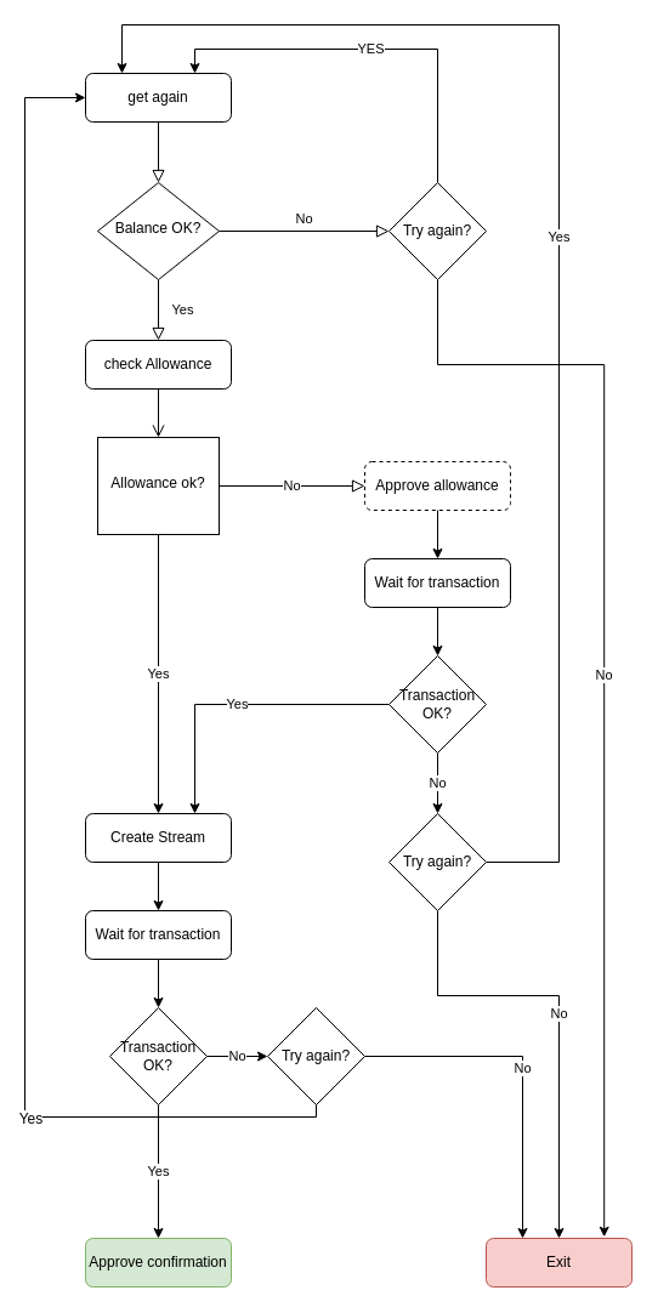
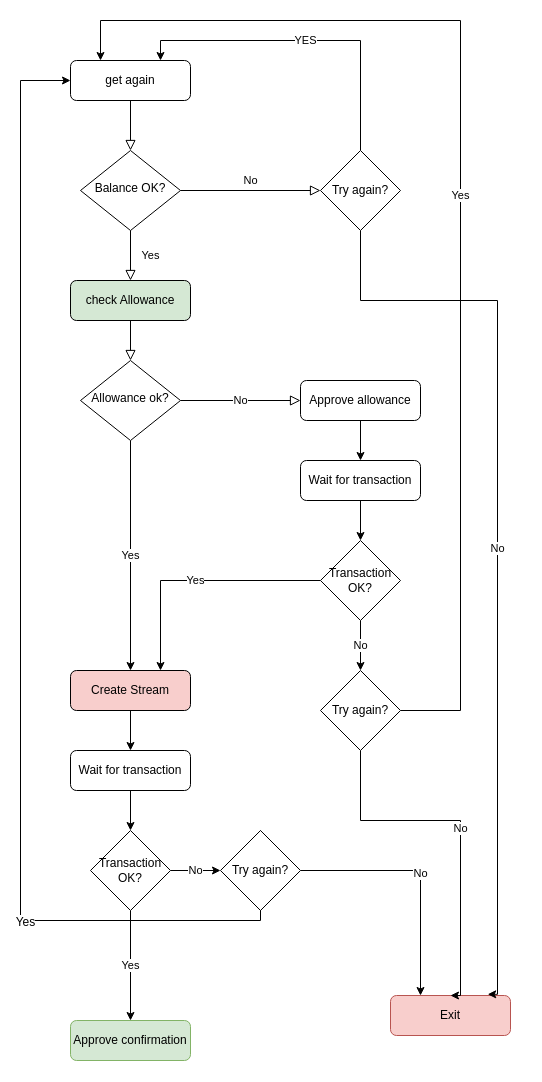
- <mxCell id="13" value="check Allowance" style="rounded=1;whiteSpace=wrap;html=1;" parent="1" vertex="1"><mxGeometry x="70" y="280" width="120" height="40" as="geometry" /></mxCell>
+ <mxCell id="13" value="check Allowance" style="rounded=1;whiteSpace=wrap;html=1;fillColor=#d5e8d4;" parent="1" vertex="1"><mxGeometry x="70" y="280" width="120" height="40" as="geometry" /></mxCell>
- <mxCell id="4" value="" style="rounded=0;html=1;jettySize=auto;orthogonalLoop=1;fontSize=11;endArrow=open;endFill=0;endSize=8;strokeWidth=1;shadow=0;labelBackgroundColor=none;edgeStyle=orthogonalEdgeStyle;" parent="1" source="13" target="9" edge="1"><mxGeometry y="20" relative="1" as="geometry"><mxPoint as="offset" /></mxGeometry></mxCell>
+ <mxCell id="4" value="" style="rounded=0;html=1;jettySize=auto;orthogonalLoop=1;fontSize=11;endArrow=block;endFill=0;endSize=8;strokeWidth=1;shadow=0;labelBackgroundColor=none;edgeStyle=orthogonalEdgeStyle;" parent="1" source="13" target="9" edge="1"><mxGeometry y="20" relative="1" as="geometry"><mxPoint as="offset" /></mxGeometry></mxCell>
- <mxCell id="9" value="Allowance ok?" style="whiteSpace=wrap;html=1;shadow=0;fontFamily=Helvetica;fontSize=12;align=center;strokeWidth=1;spacing=6;spacingTop=-4;rounded=0;" parent="1" vertex="1"><mxGeometry x="80" y="360" width="100" height="80" as="geometry" /></mxCell>
+ <mxCell id="9" value="Allowance ok?" style="rhombus;whiteSpace=wrap;html=1;shadow=0;fontFamily=Helvetica;fontSize=12;align=center;strokeWidth=1;spacing=6;spacingTop=-4;" parent="1" vertex="1"><mxGeometry x="80" y="360" width="100" height="80" as="geometry" /></mxCell>
- <mxCell id="12" value="Approve allowance" style="rounded=1;whiteSpace=wrap;html=1;fontSize=12;glass=0;strokeWidth=1;shadow=0;dashed=1;" parent="1" vertex="1"><mxGeometry x="300" y="380" width="120" height="40" as="geometry" /></mxCell>
+ <mxCell id="12" value="Approve allowance" style="rounded=1;whiteSpace=wrap;html=1;fontSize=12;glass=0;strokeWidth=1;shadow=0;" parent="1" vertex="1"><mxGeometry x="300" y="380" width="120" height="40" as="geometry" /></mxCell>
- <mxCell id="11" value="Create Stream" style="rounded=1;whiteSpace=wrap;html=1;fontSize=12;glass=0;strokeWidth=1;shadow=0;" parent="1" vertex="1"><mxGeometry x="70" y="670" width="120" height="40" as="geometry" /></mxCell>
+ <mxCell id="11" value="Create Stream" style="rounded=1;whiteSpace=wrap;html=1;fontSize=12;glass=0;strokeWidth=1;shadow=0;fillColor=#f8cecc;" parent="1" vertex="1"><mxGeometry x="70" y="670" width="120" height="40" as="geometry" /></mxCell>
- <mxCell id="6" value="Exit" style="rounded=1;whiteSpace=wrap;html=1;fontSize=12;glass=0;strokeWidth=1;shadow=0;fillColor=#f8cecc;strokeColor=#b85450;" parent="1" vertex="1"><mxGeometry x="400" y="1020" width="120" height="40" as="geometry" /></mxCell>
+ <mxCell id="6" value="Exit" style="rounded=1;whiteSpace=wrap;html=1;fontSize=12;glass=0;strokeWidth=1;shadow=0;fillColor=#f8cecc;strokeColor=#b85450;" parent="1" vertex="1"><mxGeometry x="390" y="995" width="120" height="40" as="geometry" /></mxCell>
